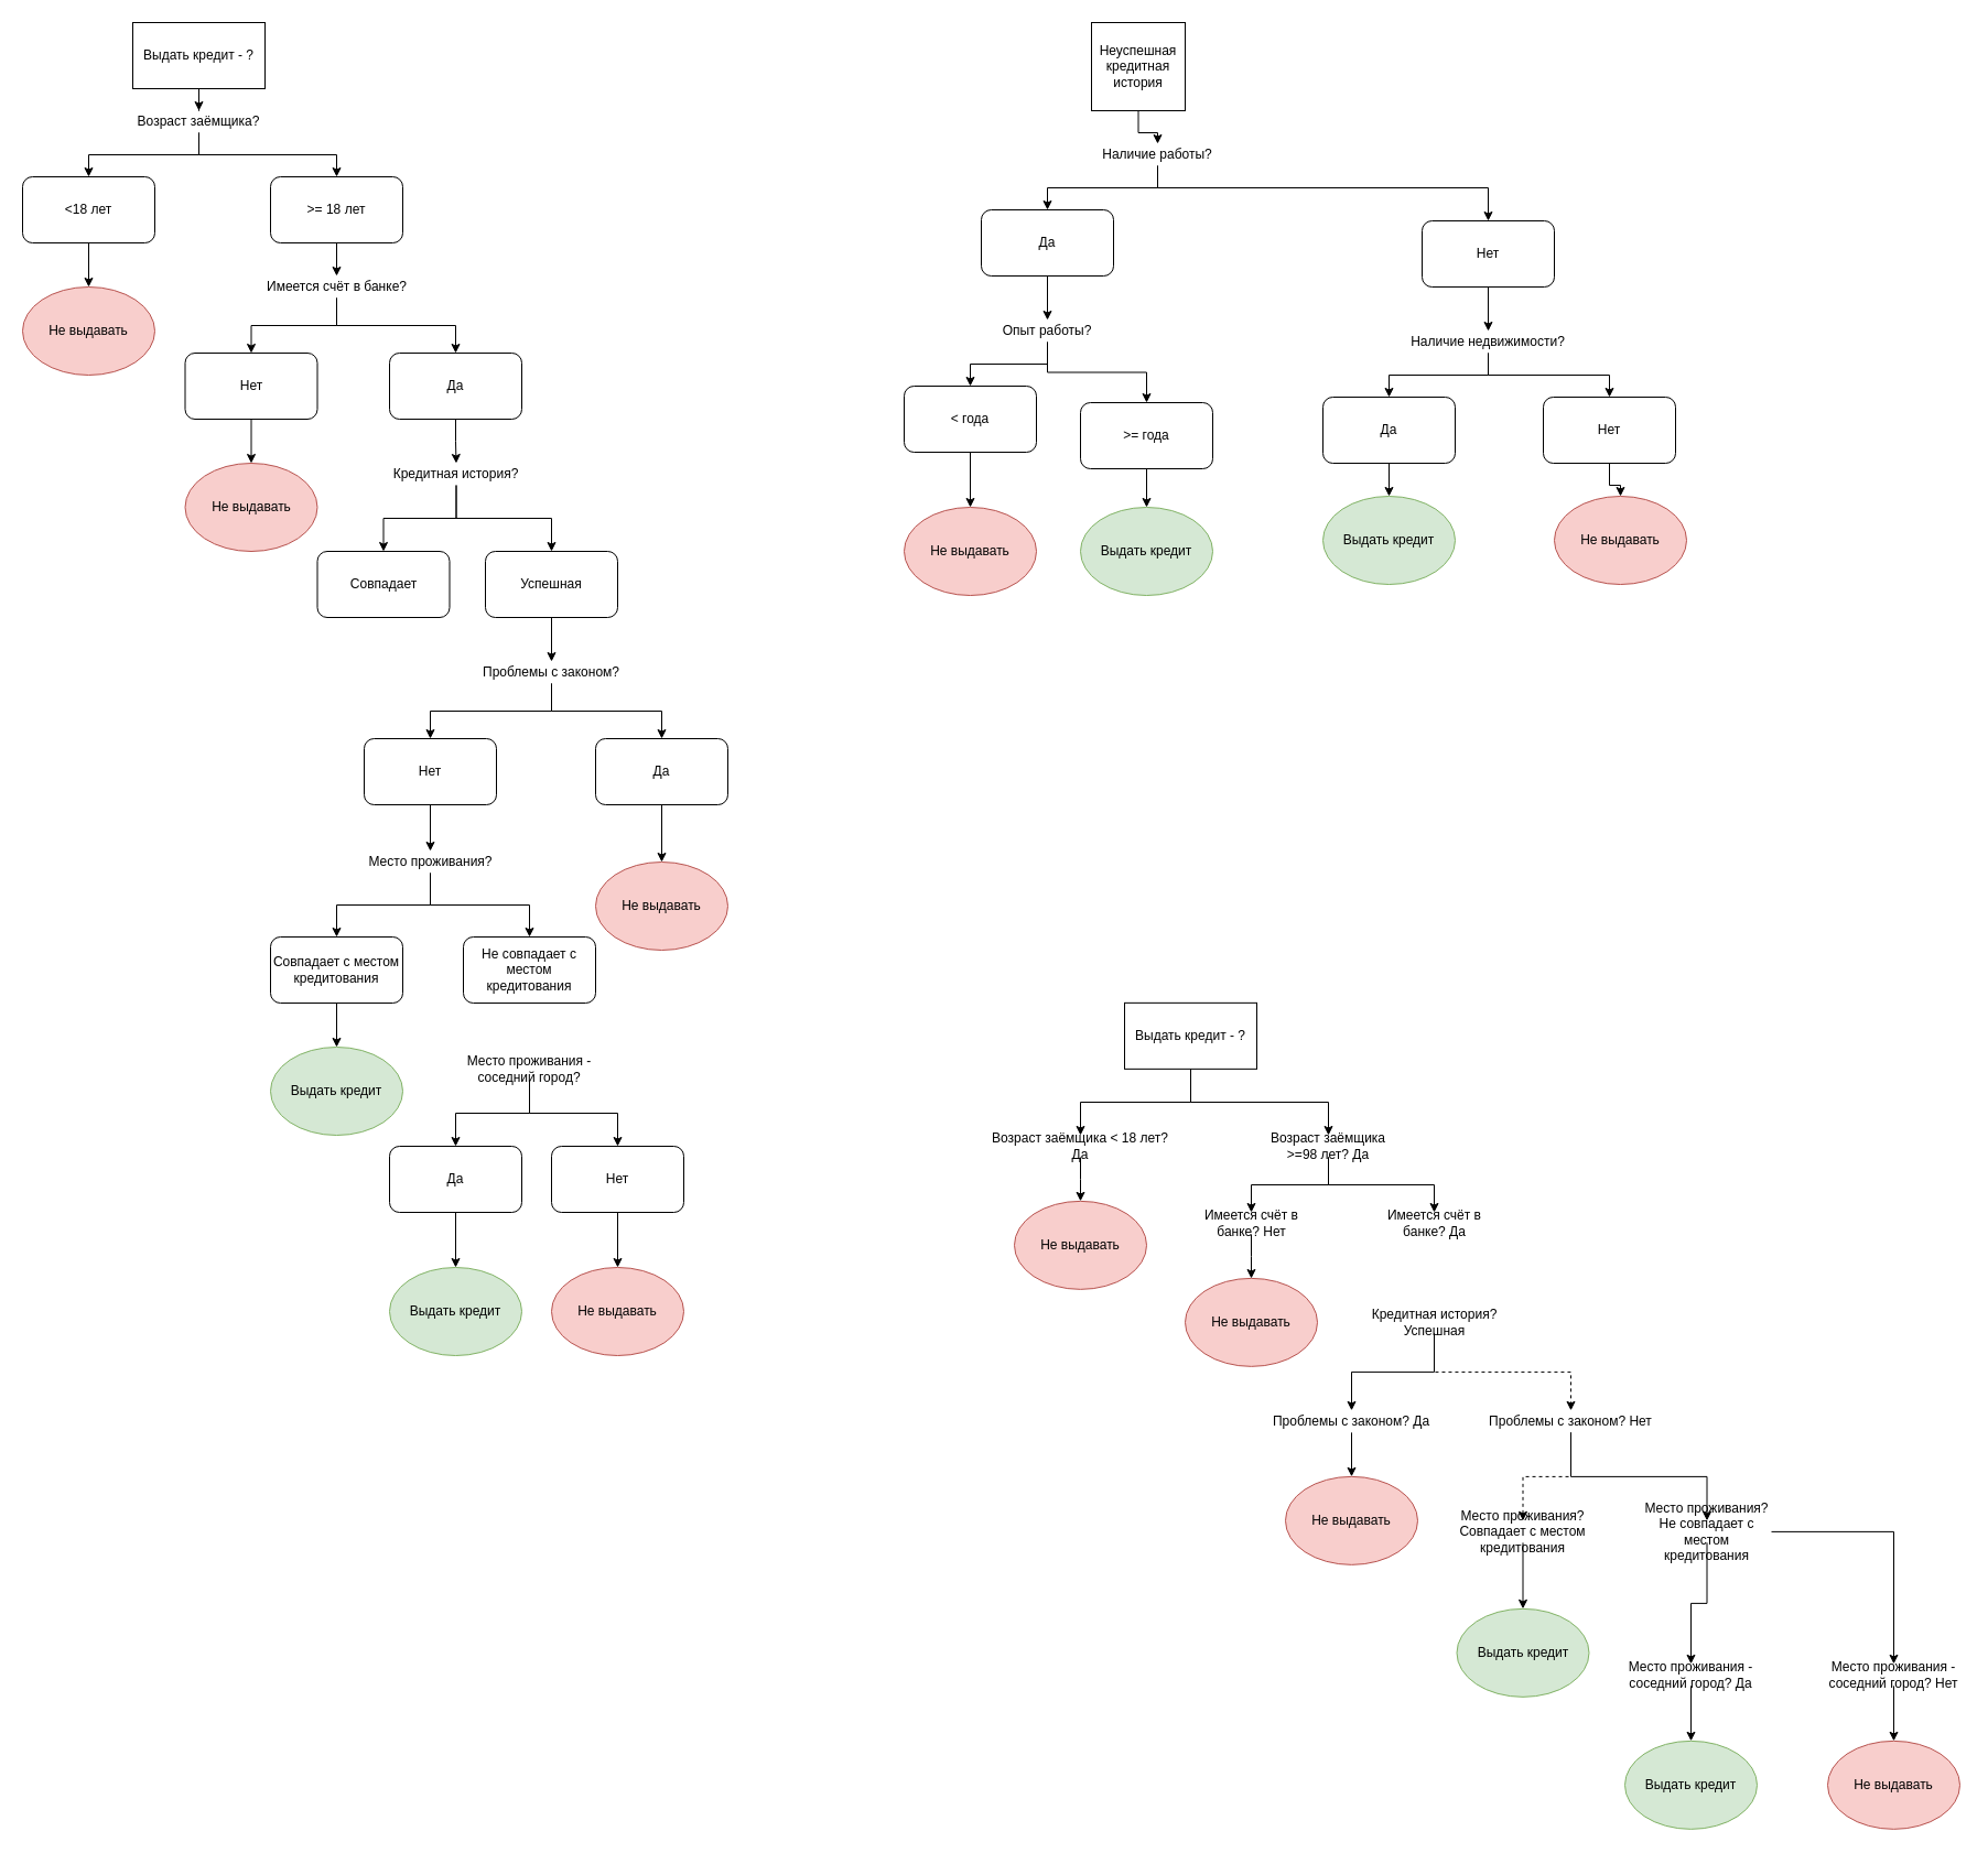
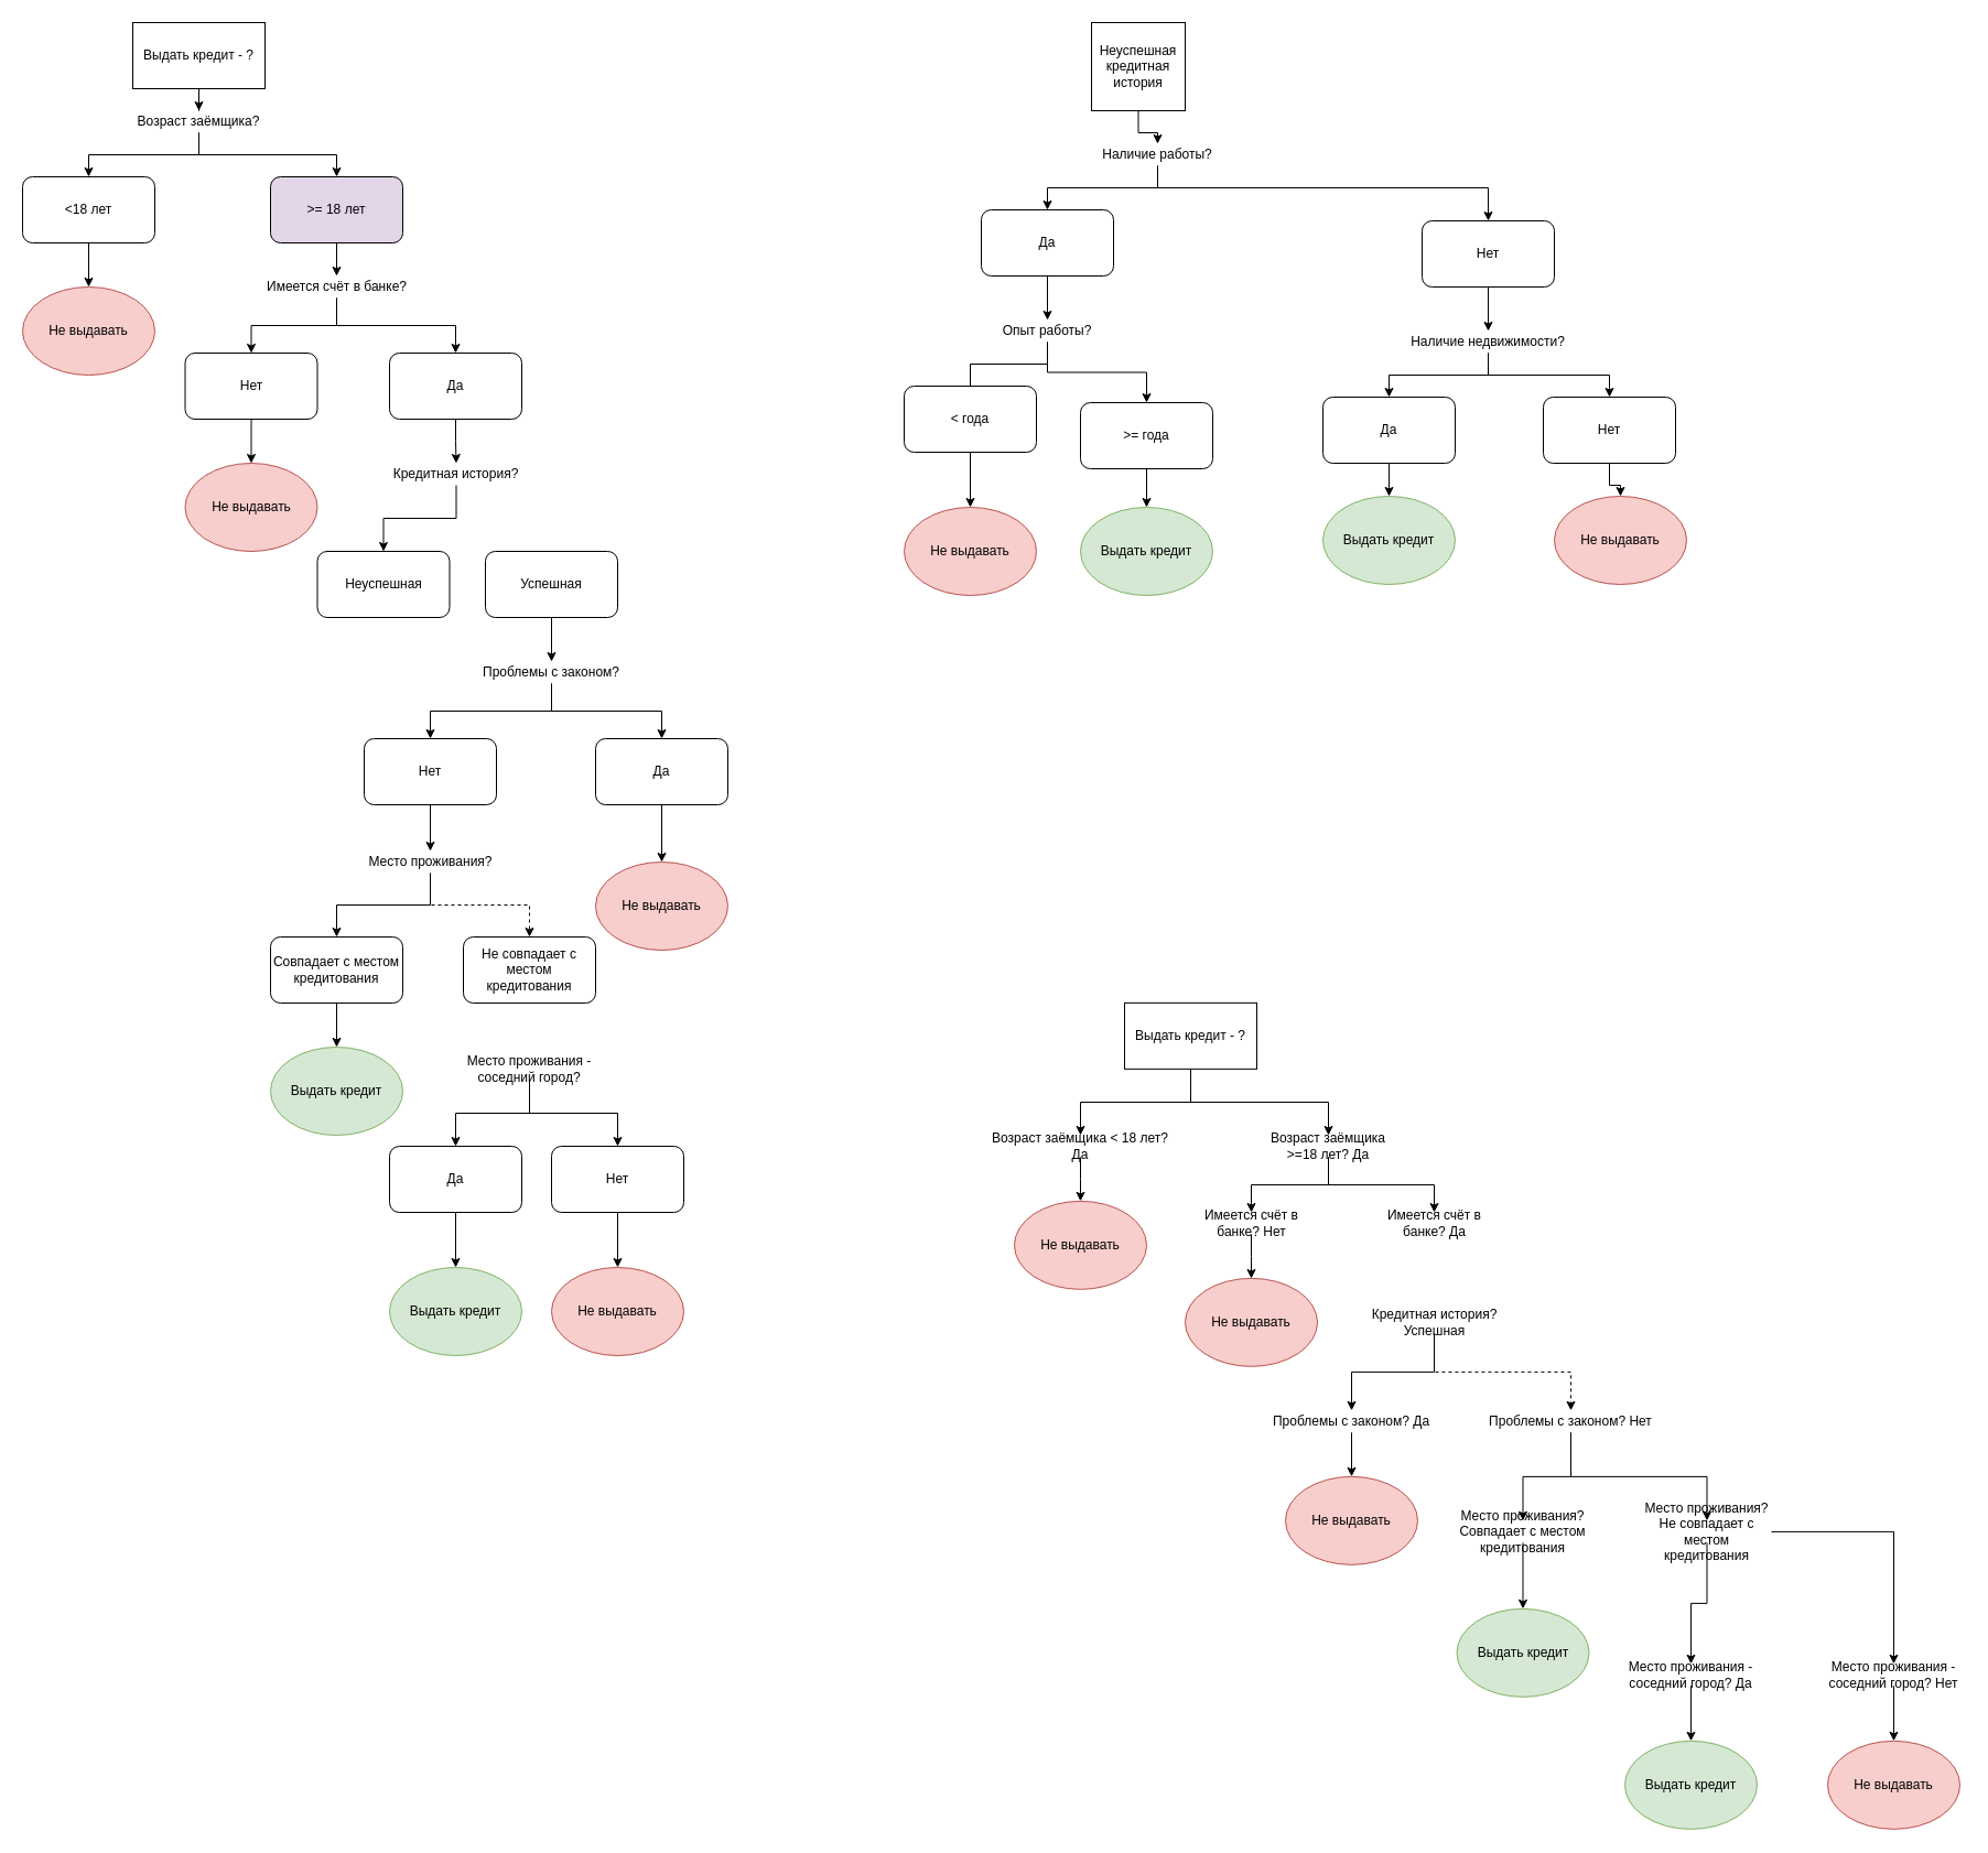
- <mxCell id="7" value="&amp;gt;= 18 лет" style="rounded=1;whiteSpace=wrap;html=1;" vertex="1" parent="1"><mxGeometry x="245" y="160" width="120" height="60" as="geometry" /></mxCell>
+ <mxCell id="7" value="&amp;gt;= 18 лет" style="rounded=1;whiteSpace=wrap;html=1;fillColor=#e1d5e7;" vertex="1" parent="1"><mxGeometry x="245" y="160" width="120" height="60" as="geometry" /></mxCell>
- <mxCell id="59" style="edgeStyle=orthogonalEdgeStyle;rounded=0;orthogonalLoop=1;jettySize=auto;html=1;" edge="1" parent="1" source="61" target="63"><mxGeometry relative="1" as="geometry" /></mxCell>
+ <mxCell id="59" style="edgeStyle=orthogonalEdgeStyle;rounded=0;orthogonalLoop=1;jettySize=auto;html=1;endArrow=none;" edge="1" parent="1" source="61" target="63"><mxGeometry relative="1" as="geometry" /></mxCell>
- <mxCell id="21" style="edgeStyle=orthogonalEdgeStyle;rounded=0;orthogonalLoop=1;jettySize=auto;html=1;" edge="1" parent="1" source="22" target="25"><mxGeometry relative="1" as="geometry" /></mxCell>
- <mxCell id="23" value="Совпадает" style="rounded=1;whiteSpace=wrap;html=1;" vertex="1" parent="1"><mxGeometry x="287.5" y="500" width="120" height="60" as="geometry" /></mxCell>
+ <mxCell id="23" value="Неуспешная" style="rounded=1;whiteSpace=wrap;html=1;" vertex="1" parent="1"><mxGeometry x="287.5" y="500" width="120" height="60" as="geometry" /></mxCell>
- <mxCell id="35" style="edgeStyle=orthogonalEdgeStyle;rounded=0;orthogonalLoop=1;jettySize=auto;html=1;" edge="1" parent="1" source="36" target="39"><mxGeometry relative="1" as="geometry" /></mxCell>
+ <mxCell id="35" style="edgeStyle=orthogonalEdgeStyle;rounded=0;orthogonalLoop=1;jettySize=auto;html=1;dashed=1;" edge="1" parent="1" source="36" target="39"><mxGeometry relative="1" as="geometry" /></mxCell>
- <mxCell id="96" value="&lt;span&gt;Возраст заёмщика &amp;gt;=98 лет? Да&lt;/span&gt;" style="text;html=1;strokeColor=none;fillColor=none;align=center;verticalAlign=middle;whiteSpace=wrap;rounded=0;" vertex="1" parent="1"><mxGeometry x="1145" y="1030" width="120" height="20" as="geometry" /></mxCell>
+ <mxCell id="96" value="&lt;span&gt;Возраст заёмщика &amp;gt;=18 лет? Да&lt;/span&gt;" style="text;html=1;strokeColor=none;fillColor=none;align=center;verticalAlign=middle;whiteSpace=wrap;rounded=0;" vertex="1" parent="1"><mxGeometry x="1145" y="1030" width="120" height="20" as="geometry" /></mxCell>
- <mxCell id="103" style="edgeStyle=orthogonalEdgeStyle;rounded=0;orthogonalLoop=1;jettySize=auto;html=1;dashed=1;" edge="1" parent="1" source="105" target="86"><mxGeometry relative="1" as="geometry" /></mxCell>
+ <mxCell id="103" style="edgeStyle=orthogonalEdgeStyle;rounded=0;orthogonalLoop=1;jettySize=auto;html=1;" edge="1" parent="1" source="105" target="86"><mxGeometry relative="1" as="geometry" /></mxCell>
